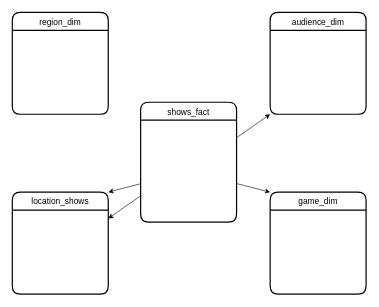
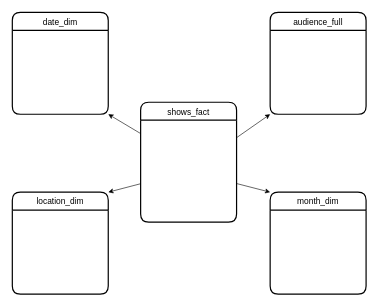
- <mxCell id="5" value="region_dim" style="swimlane;childLayout=stackLayout;horizontal=1;startSize=30;horizontalStack=0;rounded=1;fontSize=14;fontStyle=0;strokeWidth=2;resizeParent=0;resizeLast=1;shadow=0;dashed=0;align=center;labelBackgroundColor=none;fontColor=#000000;" parent="1" vertex="1"><mxGeometry x="20" y="20" width="160" height="170" as="geometry" /></mxCell>
+ <mxCell id="5" value="date_dim" style="swimlane;childLayout=stackLayout;horizontal=1;startSize=30;horizontalStack=0;rounded=1;fontSize=14;fontStyle=0;strokeWidth=2;resizeParent=0;resizeLast=1;shadow=0;dashed=0;align=center;labelBackgroundColor=none;fontColor=#000000;" parent="1" vertex="1"><mxGeometry x="20" y="20" width="160" height="170" as="geometry" /></mxCell>
- <mxCell id="9" value="audience_dim" style="swimlane;childLayout=stackLayout;horizontal=1;startSize=30;horizontalStack=0;rounded=1;fontSize=14;fontStyle=0;strokeWidth=2;resizeParent=0;resizeLast=1;shadow=0;dashed=0;align=center;labelBackgroundColor=none;fontColor=#000000;" parent="1" vertex="1"><mxGeometry x="450" y="20" width="160" height="170" as="geometry" /></mxCell>
+ <mxCell id="9" value="audience_full" style="swimlane;childLayout=stackLayout;horizontal=1;startSize=30;horizontalStack=0;rounded=1;fontSize=14;fontStyle=0;strokeWidth=2;resizeParent=0;resizeLast=1;shadow=0;dashed=0;align=center;labelBackgroundColor=none;fontColor=#000000;" parent="1" vertex="1"><mxGeometry x="450" y="20" width="160" height="170" as="geometry" /></mxCell>
- <mxCell id="7" value="location_shows" style="swimlane;childLayout=stackLayout;horizontal=1;startSize=30;horizontalStack=0;rounded=1;fontSize=14;fontStyle=0;strokeWidth=2;resizeParent=0;resizeLast=1;shadow=0;dashed=0;align=center;labelBackgroundColor=none;fontColor=#000000;" parent="1" vertex="1"><mxGeometry x="20" y="320" width="160" height="170" as="geometry" /></mxCell>
+ <mxCell id="7" value="location_dim" style="swimlane;childLayout=stackLayout;horizontal=1;startSize=30;horizontalStack=0;rounded=1;fontSize=14;fontStyle=0;strokeWidth=2;resizeParent=0;resizeLast=1;shadow=0;dashed=0;align=center;labelBackgroundColor=none;fontColor=#000000;" parent="1" vertex="1"><mxGeometry x="20" y="320" width="160" height="170" as="geometry" /></mxCell>
- <mxCell id="11" value="game_dim" style="swimlane;childLayout=stackLayout;horizontal=1;startSize=30;horizontalStack=0;rounded=1;fontSize=14;fontStyle=0;strokeWidth=2;resizeParent=0;resizeLast=1;shadow=0;dashed=0;align=center;labelBackgroundColor=none;fontColor=#000000;" parent="1" vertex="1"><mxGeometry x="450" y="320" width="160" height="170" as="geometry" /></mxCell>
+ <mxCell id="11" value="month_dim" style="swimlane;childLayout=stackLayout;horizontal=1;startSize=30;horizontalStack=0;rounded=1;fontSize=14;fontStyle=0;strokeWidth=2;resizeParent=0;resizeLast=1;shadow=0;dashed=0;align=center;labelBackgroundColor=none;fontColor=#000000;" parent="1" vertex="1"><mxGeometry x="450" y="320" width="160" height="170" as="geometry" /></mxCell>
- <mxCell id="2" style="edgeStyle=none;html=1;fontColor=#000000;" parent="1" source="3" target="8" edge="1"><mxGeometry relative="1" as="geometry" /></mxCell>
+ <mxCell id="2" style="edgeStyle=none;html=1;entryX=1;entryY=1;entryDx=0;entryDy=0;fontColor=#000000;" parent="1" source="3" target="6" edge="1"><mxGeometry relative="1" as="geometry" /></mxCell>
